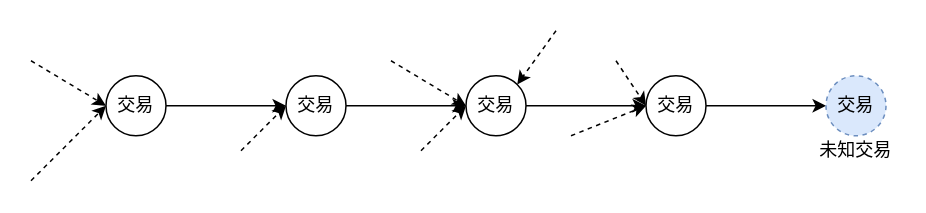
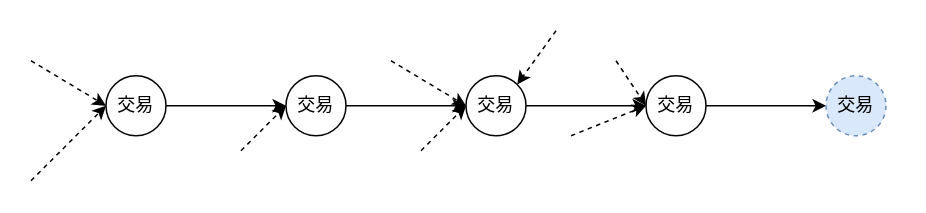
- <mxCell id="11" value="未知交易" style="text;html=1;strokeColor=none;fillColor=none;align=center;verticalAlign=middle;whiteSpace=wrap;rounded=0;" parent="1" vertex="1"><mxGeometry x="545" y="90" width="50" height="20" as="geometry" /></mxCell>
